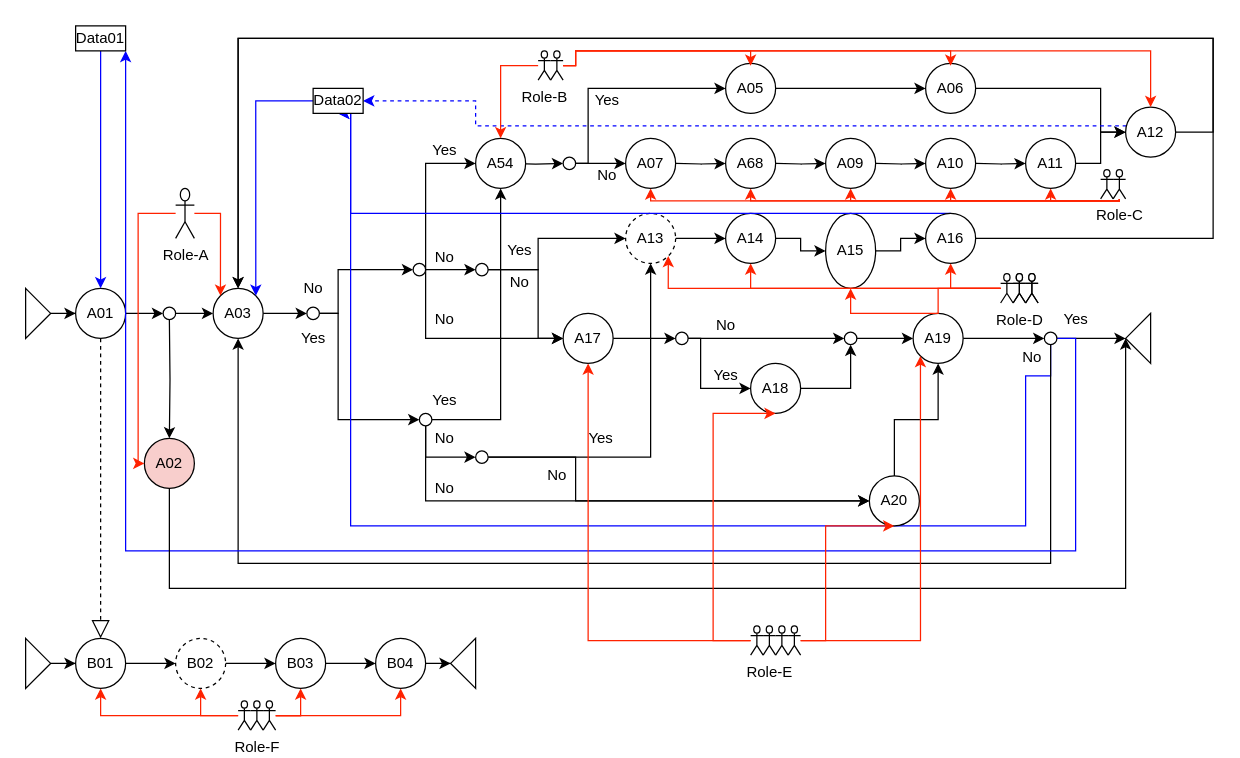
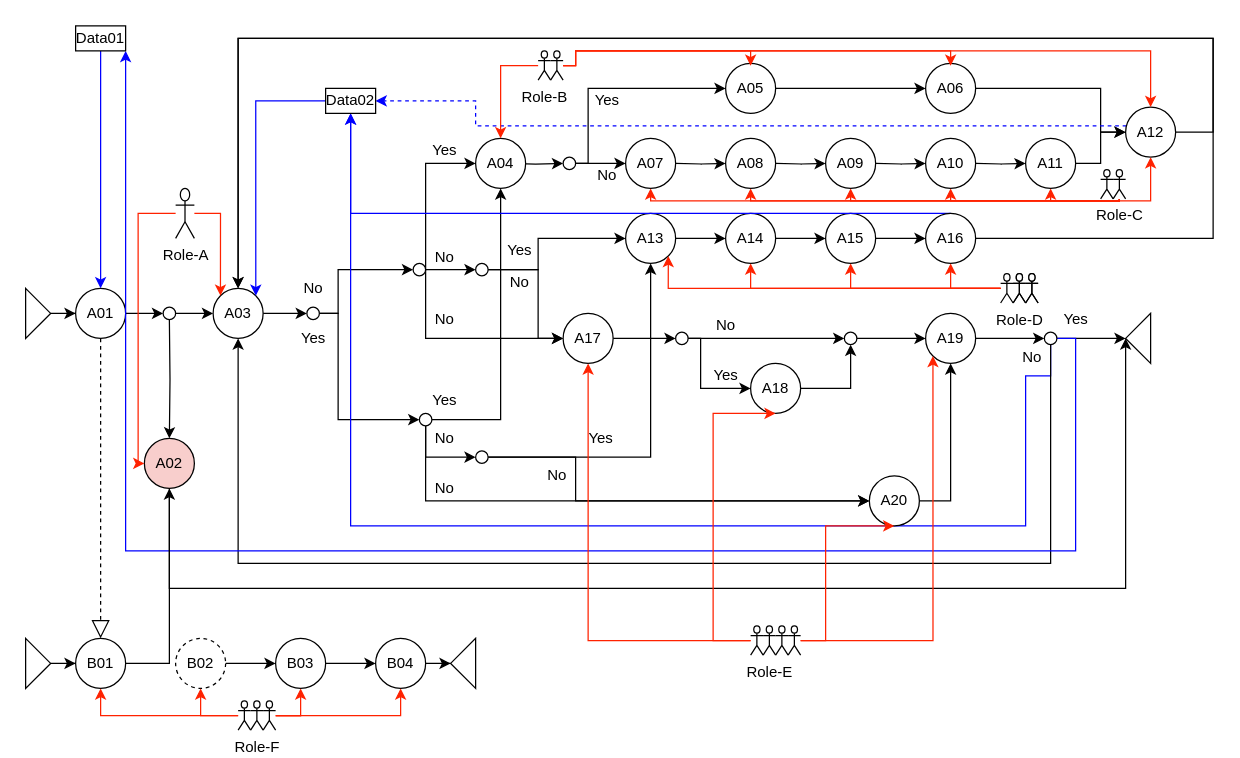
- <mxCell id="154" value="Data02" style="rounded=0;whiteSpace=wrap;html=1;strokeColor=#000000;" vertex="1" parent="1"><mxGeometry x="250" y="70" width="40" height="20" as="geometry" /></mxCell>
+ <mxCell id="154" value="Data02" style="rounded=0;whiteSpace=wrap;html=1;strokeColor=#000000;" vertex="1" parent="1"><mxGeometry x="260" y="70" width="40" height="20" as="geometry" /></mxCell>
- <mxCell id="27" value="A54" style="ellipse;whiteSpace=wrap;html=1;aspect=fixed;strokeColor=#000000;fillColor=#FFFFFF;" parent="1" vertex="1"><mxGeometry x="380" y="110" width="40" height="40" as="geometry" /></mxCell>
+ <mxCell id="27" value="A04" style="ellipse;whiteSpace=wrap;html=1;aspect=fixed;strokeColor=#000000;fillColor=#FFFFFF;" parent="1" vertex="1"><mxGeometry x="380" y="110" width="40" height="40" as="geometry" /></mxCell>
- <mxCell id="45" value="A68" style="ellipse;whiteSpace=wrap;html=1;aspect=fixed;" parent="1" vertex="1"><mxGeometry x="580" y="110" width="40" height="40" as="geometry" /></mxCell>
+ <mxCell id="45" value="A08" style="ellipse;whiteSpace=wrap;html=1;aspect=fixed;" parent="1" vertex="1"><mxGeometry x="580" y="110" width="40" height="40" as="geometry" /></mxCell>
+ <mxCell id="123" style="edgeStyle=orthogonalEdgeStyle;rounded=0;orthogonalLoop=1;jettySize=auto;html=1;entryX=0.5;entryY=1;entryDx=0;entryDy=0;strokeColor=#FF2200;" edge="1" parent="1" source="124" target="43"><mxGeometry relative="1" as="geometry"><Array as="points"><mxPoint x="895" y="160" /><mxPoint x="920" y="160" /></Array></mxGeometry></mxCell>
- <mxCell id="53" value="A13" style="ellipse;whiteSpace=wrap;html=1;aspect=fixed;dashed=1;" parent="1" vertex="1"><mxGeometry x="500" y="170" width="40" height="40" as="geometry" /></mxCell>
+ <mxCell id="53" value="A13" style="ellipse;whiteSpace=wrap;html=1;aspect=fixed;" parent="1" vertex="1"><mxGeometry x="500" y="170" width="40" height="40" as="geometry" /></mxCell>
- <mxCell id="62" value="A15" style="ellipse;whiteSpace=wrap;html=1;aspect=fixed;" parent="1" vertex="1"><mxGeometry x="660" y="170" width="40" height="60" as="geometry" /></mxCell>
+ <mxCell id="62" value="A15" style="ellipse;whiteSpace=wrap;html=1;aspect=fixed;" parent="1" vertex="1"><mxGeometry x="660" y="170" width="40" height="40" as="geometry" /></mxCell>
- <mxCell id="75" value="A19" style="ellipse;whiteSpace=wrap;html=1;aspect=fixed;" parent="1" vertex="1"><mxGeometry x="730" y="250" width="40" height="40" as="geometry" /></mxCell>
+ <mxCell id="75" value="A19" style="ellipse;whiteSpace=wrap;html=1;aspect=fixed;" parent="1" vertex="1"><mxGeometry x="740" y="250" width="40" height="40" as="geometry" /></mxCell>
- <mxCell id="95" style="edgeStyle=orthogonalEdgeStyle;rounded=0;orthogonalLoop=1;jettySize=auto;html=1;entryX=0;entryY=0.5;entryDx=0;entryDy=0;" parent="1" source="96" target="98" edge="1"><mxGeometry relative="1" as="geometry" /></mxCell>
+ <mxCell id="95" style="edgeStyle=orthogonalEdgeStyle;rounded=0;orthogonalLoop=1;jettySize=auto;html=1;" parent="1" source="96" target="108" edge="1"><mxGeometry relative="1" as="geometry" /></mxCell>
